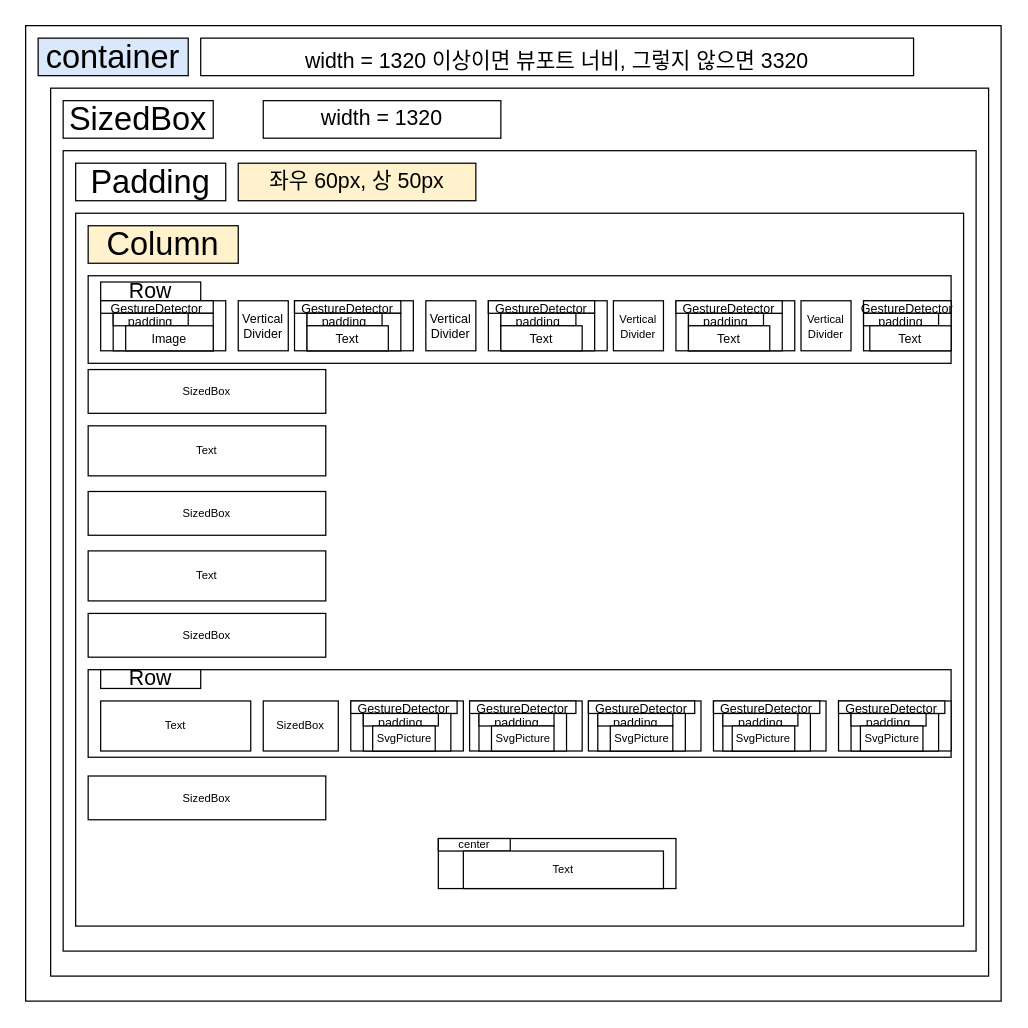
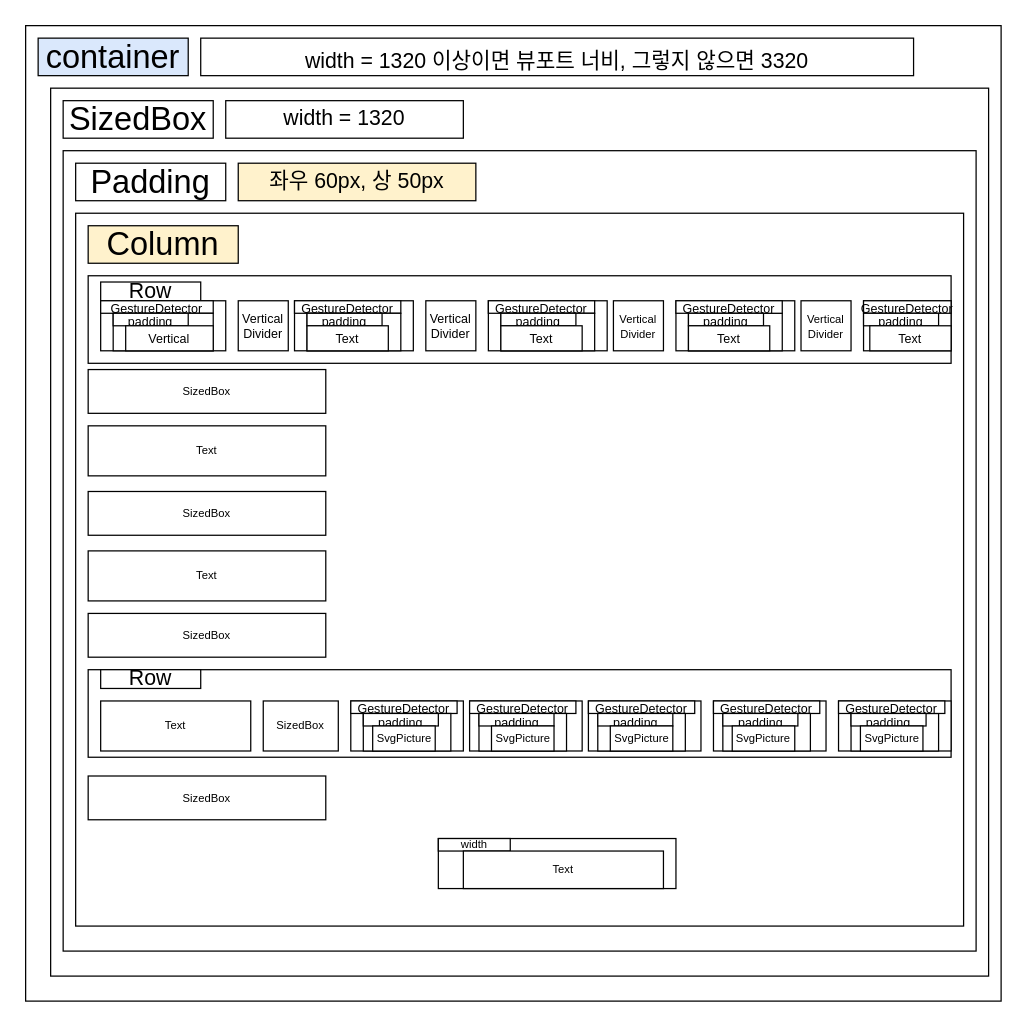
- <mxCell id="8" value="width = 1320" style="rounded=0;whiteSpace=wrap;html=1;fontSize=17;" vertex="1" parent="1"><mxGeometry x="210" y="80" width="190" height="30" as="geometry" /></mxCell>
+ <mxCell id="8" value="width = 1320" style="rounded=0;whiteSpace=wrap;html=1;fontSize=17;" vertex="1" parent="1"><mxGeometry x="180" y="80" width="190" height="30" as="geometry" /></mxCell>
- <mxCell id="20" value="Image" style="rounded=0;whiteSpace=wrap;html=1;fontSize=10;" vertex="1" parent="1"><mxGeometry x="100" y="260" width="70" height="20" as="geometry" /></mxCell>
+ <mxCell id="20" value="Vertical" style="rounded=0;whiteSpace=wrap;html=1;fontSize=10;" vertex="1" parent="1"><mxGeometry x="100" y="260" width="70" height="20" as="geometry" /></mxCell>
- <mxCell id="80" value="center" style="rounded=0;whiteSpace=wrap;html=1;fontSize=9;" vertex="1" parent="1"><mxGeometry x="350" y="670" width="57.5" height="10" as="geometry" /></mxCell>
+ <mxCell id="80" value="width" style="rounded=0;whiteSpace=wrap;html=1;fontSize=9;" vertex="1" parent="1"><mxGeometry x="350" y="670" width="57.5" height="10" as="geometry" /></mxCell>
